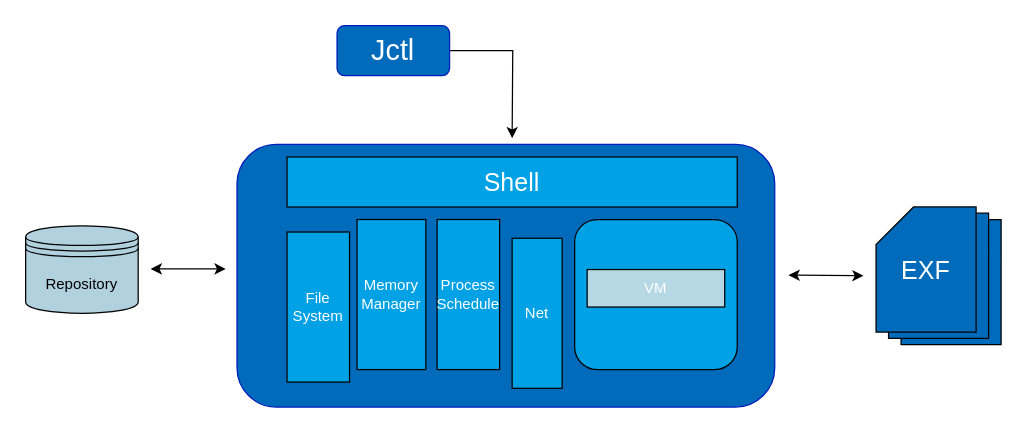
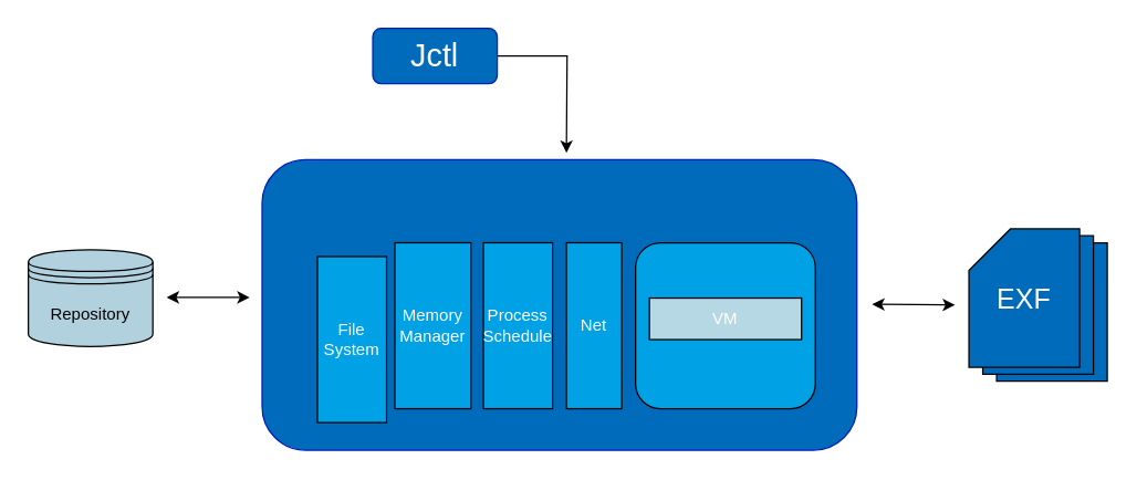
- <mxCell id="5" value="&lt;font style=&quot;font-size: 20px;&quot;&gt;Shell&lt;/font&gt;" style="rounded=0;whiteSpace=wrap;html=1;fillColor=#00a1e5;fontColor=#FFFFFFFF;" vertex="1" parent="1"><mxGeometry x="229" y="125" width="360" height="40" as="geometry" /></mxCell>
- <mxCell id="11" value="Net" style="rounded=0;whiteSpace=wrap;html=1;fontColor=#FFFFFF;fillColor=#00a1e5;" vertex="1" parent="1"><mxGeometry x="409" y="190" width="40" height="120" as="geometry" /></mxCell>
+ <mxCell id="11" value="Net" style="rounded=0;whiteSpace=wrap;html=1;fontColor=#FFFFFF;fillColor=#00a1e5;" vertex="1" parent="1"><mxGeometry x="409" y="175" width="40" height="120" as="geometry" /></mxCell>
